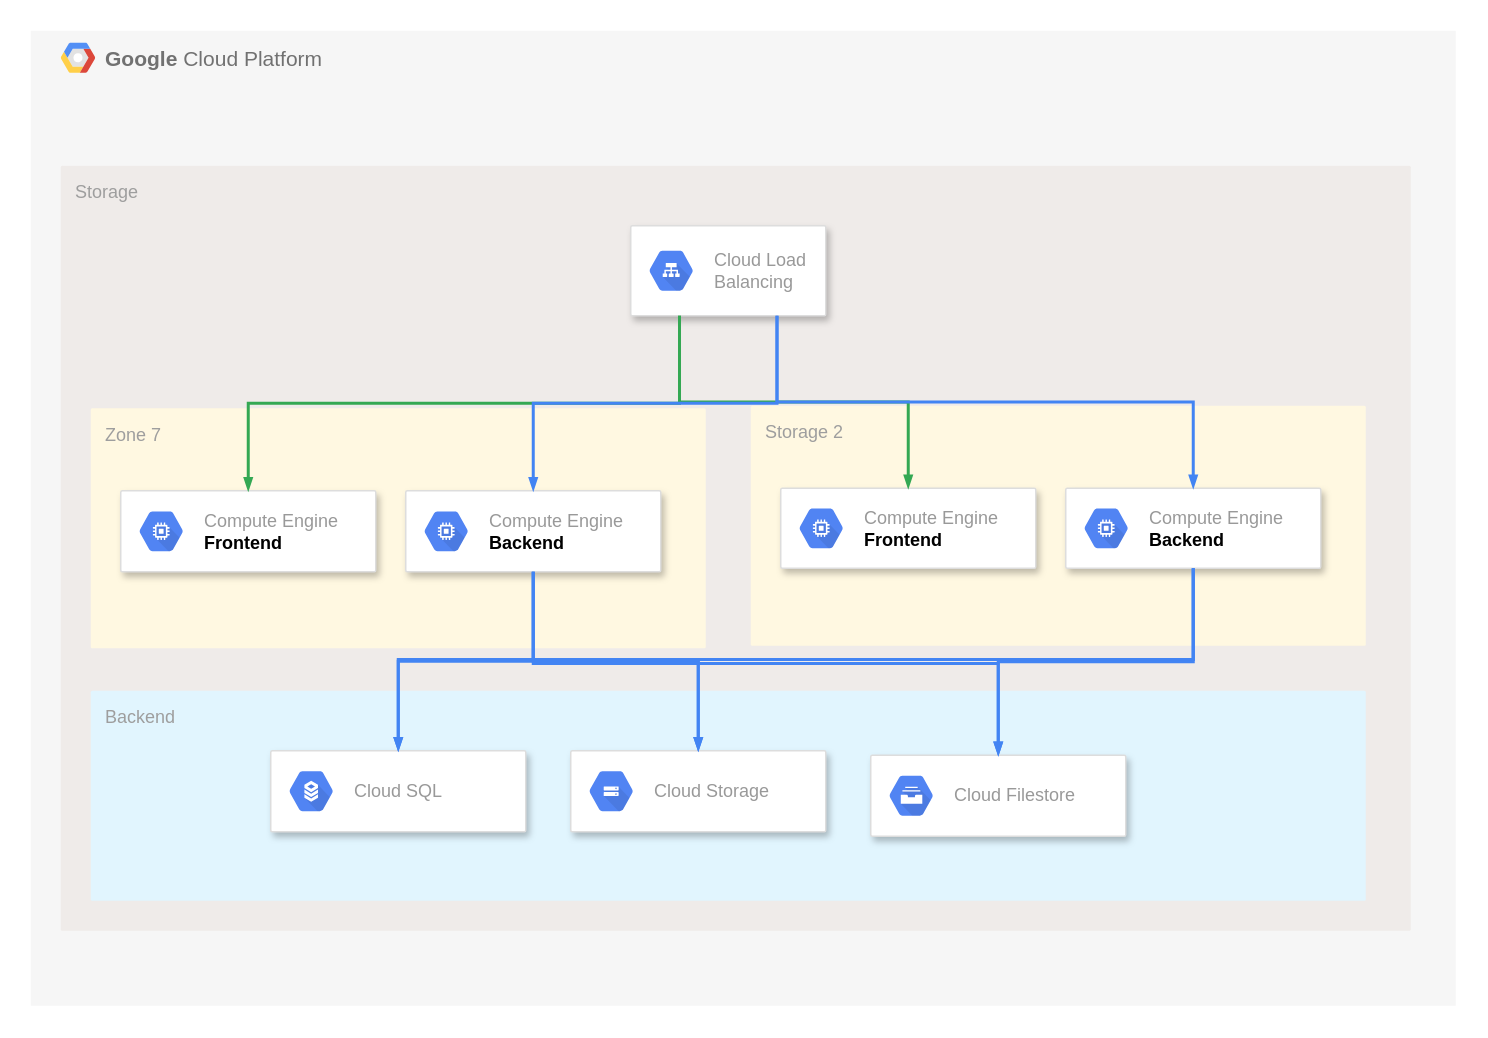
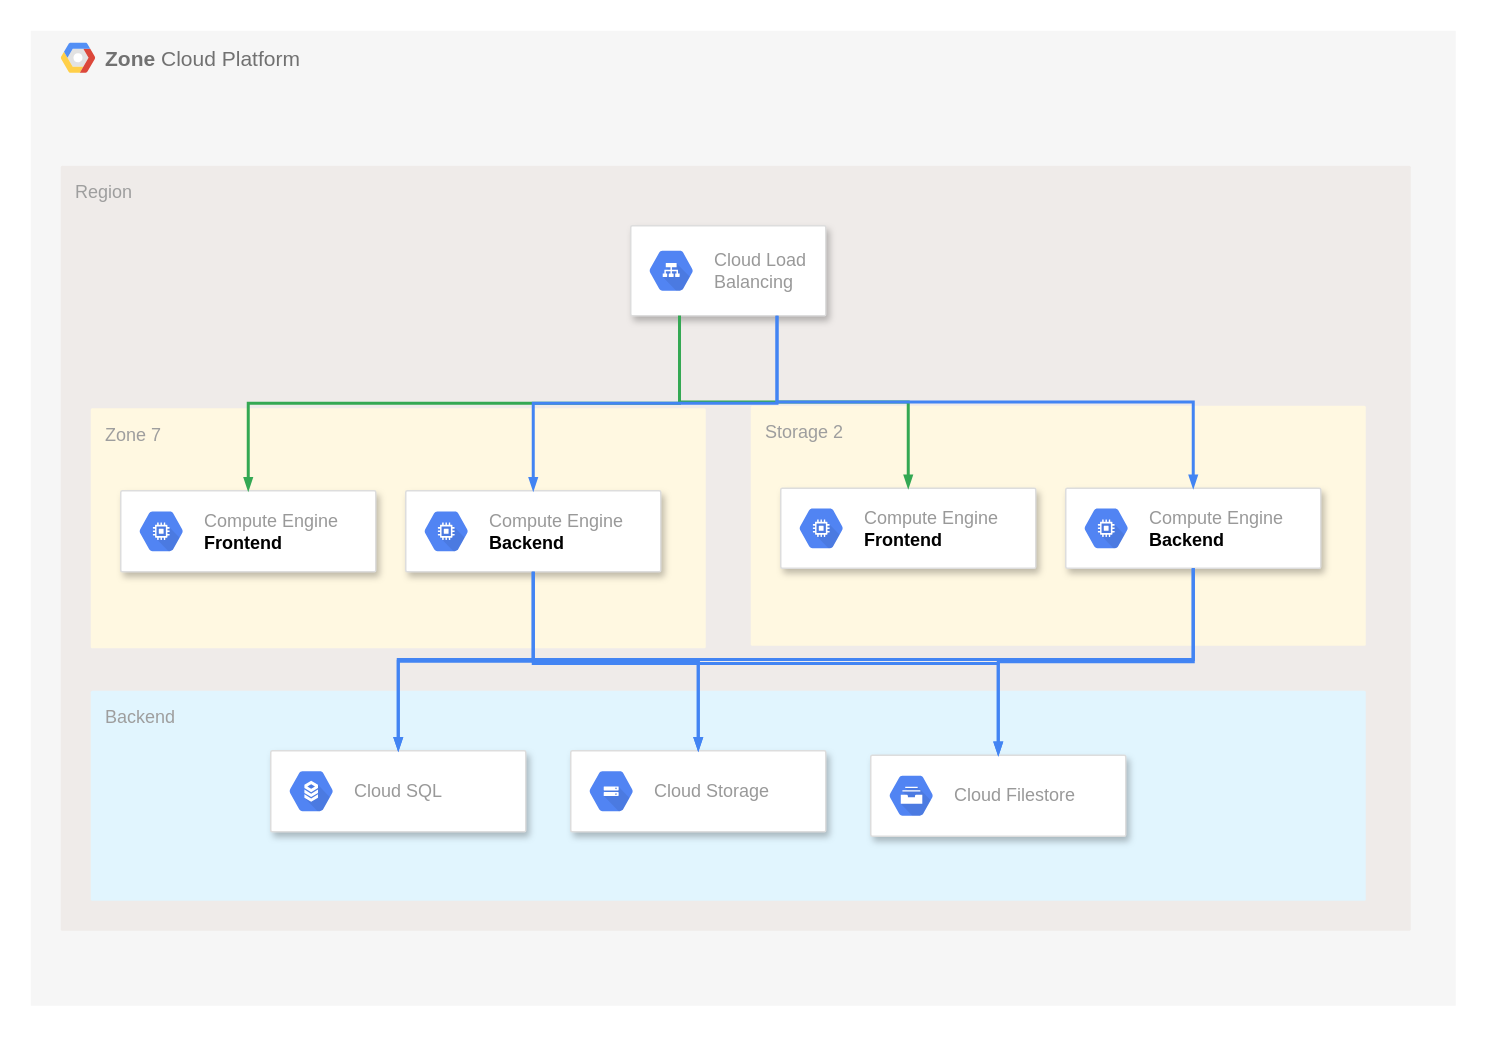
- <mxCell id="2" value="&lt;b&gt;Google &lt;/b&gt;Cloud Platform" style="fillColor=#F6F6F6;strokeColor=none;shadow=0;gradientColor=none;fontSize=14;align=left;spacing=10;fontColor=#717171;9E9E9E;verticalAlign=top;spacingTop=-4;fontStyle=0;spacingLeft=40;html=1;container=0;" vertex="1" parent="1"><mxGeometry y="20" width="950" height="650" as="geometry" x="20" /></mxCell>
+ <mxCell id="2" value="&lt;b&gt;Zone &lt;/b&gt;Cloud Platform" style="fillColor=#F6F6F6;strokeColor=none;shadow=0;gradientColor=none;fontSize=14;align=left;spacing=10;fontColor=#717171;9E9E9E;verticalAlign=top;spacingTop=-4;fontStyle=0;spacingLeft=40;html=1;container=0;" vertex="1" parent="1"><mxGeometry y="20" width="950" height="650" as="geometry" x="20" /></mxCell>
- <mxCell id="4" value="Storage" style="points=[[0,0,0],[0.25,0,0],[0.5,0,0],[0.75,0,0],[1,0,0],[1,0.25,0],[1,0.5,0],[1,0.75,0],[1,1,0],[0.75,1,0],[0.5,1,0],[0.25,1,0],[0,1,0],[0,0.75,0],[0,0.5,0],[0,0.25,0]];rounded=1;absoluteArcSize=1;arcSize=2;html=1;strokeColor=none;gradientColor=none;shadow=0;dashed=0;fontSize=12;fontColor=#9E9E9E;align=left;verticalAlign=top;spacing=10;spacingTop=-4;fillColor=#EFEBE9;" vertex="1" parent="1"><mxGeometry x="40" y="110" width="900" height="510" as="geometry" /></mxCell>
+ <mxCell id="4" value="Region" style="points=[[0,0,0],[0.25,0,0],[0.5,0,0],[0.75,0,0],[1,0,0],[1,0.25,0],[1,0.5,0],[1,0.75,0],[1,1,0],[0.75,1,0],[0.5,1,0],[0.25,1,0],[0,1,0],[0,0.75,0],[0,0.5,0],[0,0.25,0]];rounded=1;absoluteArcSize=1;arcSize=2;html=1;strokeColor=none;gradientColor=none;shadow=0;dashed=0;fontSize=12;fontColor=#9E9E9E;align=left;verticalAlign=top;spacing=10;spacingTop=-4;fillColor=#EFEBE9;" vertex="1" parent="1"><mxGeometry x="40" y="110" width="900" height="510" as="geometry" /></mxCell>
